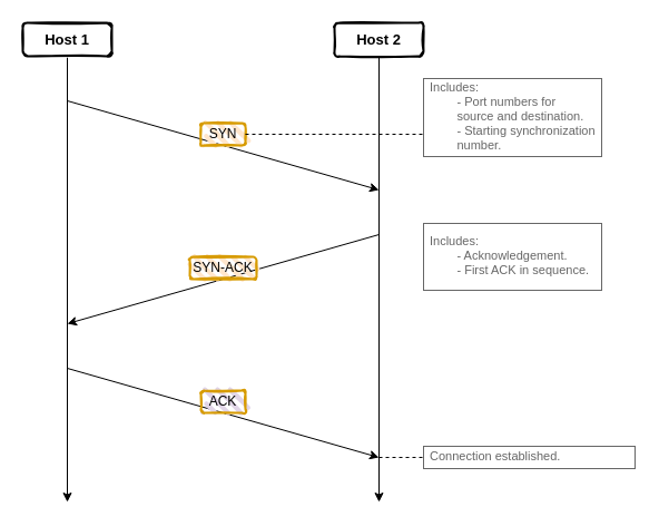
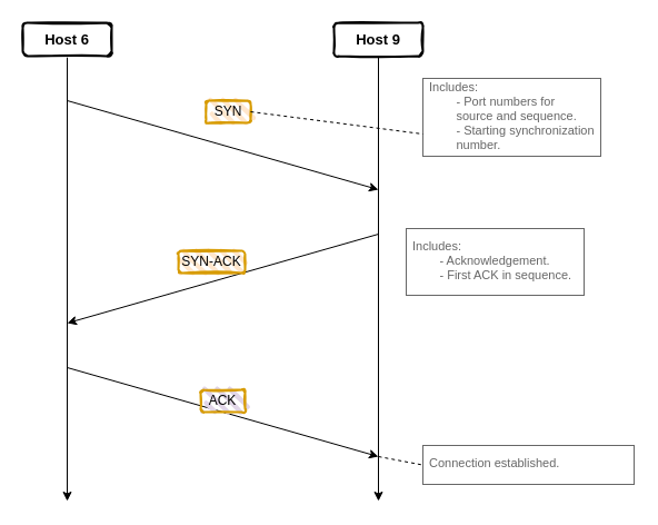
- <mxCell id="4" value="&lt;div style=&quot;font-size: 13px;&quot;&gt;Host 1&lt;/div&gt;" style="rounded=1;whiteSpace=wrap;html=1;strokeWidth=2;fillWeight=4;hachureGap=8;hachureAngle=45;sketch=1;fontSize=13;fontStyle=1" vertex="1" parent="1"><mxGeometry x="20" y="20" width="80" height="30" as="geometry" /></mxCell>
+ <mxCell id="4" value="&lt;div style=&quot;font-size: 13px;&quot;&gt;Host 6&lt;/div&gt;" style="rounded=1;whiteSpace=wrap;html=1;strokeWidth=2;fillWeight=4;hachureGap=8;hachureAngle=45;sketch=1;fontSize=13;fontStyle=1" vertex="1" parent="1"><mxGeometry x="20" y="20" width="80" height="30" as="geometry" /></mxCell>
- <mxCell id="5" value="Host 2" style="rounded=1;whiteSpace=wrap;html=1;strokeWidth=2;fillWeight=4;hachureGap=8;hachureAngle=45;sketch=1;fontSize=13;fontStyle=1" vertex="1" parent="1"><mxGeometry x="300" y="20" width="80" height="30" as="geometry" /></mxCell>
+ <mxCell id="5" value="Host 9" style="rounded=1;whiteSpace=wrap;html=1;strokeWidth=2;fillWeight=4;hachureGap=8;hachureAngle=45;sketch=1;fontSize=13;fontStyle=1" vertex="1" parent="1"><mxGeometry x="300" y="20" width="80" height="30" as="geometry" /></mxCell>
- <mxCell id="12" value="&lt;div style=&quot;font-size: 11px;&quot;&gt;Includes:&lt;/div&gt;&lt;div style=&quot;font-size: 11px;&quot;&gt;&lt;span style=&quot;white-space: pre; font-size: 11px;&quot;&gt;&#09;&lt;/span&gt;- Port numbers for &lt;span style=&quot;white-space: pre;&quot;&gt;&#09;&lt;/span&gt;source and destination.&lt;/div&gt;&lt;div style=&quot;font-size: 11px;&quot;&gt;&lt;span style=&quot;white-space: pre;&quot;&gt;&#09;&lt;/span&gt;- Starting synchronization &lt;span style=&quot;white-space: pre;&quot;&gt;&#09;&lt;/span&gt;number.&lt;br style=&quot;font-size: 11px;&quot;&gt;&lt;/div&gt;" style="strokeWidth=1;shadow=0;dashed=0;align=center;html=1;shape=mxgraph.mockup.text.textBox;fontColor=#666666;align=left;fontSize=11;spacingLeft=4;spacingTop=-3;whiteSpace=wrap;strokeColor=#666666;mainText=" vertex="1" parent="1"><mxGeometry x="380" y="70" width="160" height="70" as="geometry" /></mxCell>
+ <mxCell id="12" value="&lt;div style=&quot;font-size: 11px;&quot;&gt;Includes:&lt;/div&gt;&lt;div style=&quot;font-size: 11px;&quot;&gt;&lt;span style=&quot;white-space: pre; font-size: 11px;&quot;&gt;&#09;&lt;/span&gt;- Port numbers for &lt;span style=&quot;white-space: pre;&quot;&gt;&#09;&lt;/span&gt;source and sequence.&lt;/div&gt;&lt;div style=&quot;font-size: 11px;&quot;&gt;&lt;span style=&quot;white-space: pre;&quot;&gt;&#09;&lt;/span&gt;- Starting synchronization &lt;span style=&quot;white-space: pre;&quot;&gt;&#09;&lt;/span&gt;number.&lt;br style=&quot;font-size: 11px;&quot;&gt;&lt;/div&gt;" style="strokeWidth=1;shadow=0;dashed=0;align=center;html=1;shape=mxgraph.mockup.text.textBox;fontColor=#666666;align=left;fontSize=11;spacingLeft=4;spacingTop=-3;whiteSpace=wrap;strokeColor=#666666;mainText=" vertex="1" parent="1"><mxGeometry x="380" y="70" width="160" height="70" as="geometry" /></mxCell>
- <mxCell id="9" value="&lt;div&gt;SYN&lt;/div&gt;" style="rounded=1;whiteSpace=wrap;html=1;strokeWidth=2;fillWeight=4;hachureGap=8;hachureAngle=45;fillColor=#ffe6cc;sketch=1;strokeColor=#d79b00;" vertex="1" parent="1"><mxGeometry x="180" y="110" width="40" height="20" as="geometry" /></mxCell>
+ <mxCell id="9" value="&lt;div&gt;SYN&lt;/div&gt;" style="rounded=1;whiteSpace=wrap;html=1;strokeWidth=2;fillWeight=4;hachureGap=8;hachureAngle=45;fillColor=#ffe6cc;sketch=1;strokeColor=#d79b00;" vertex="1" parent="1"><mxGeometry x="185" y="90" width="40" height="20" as="geometry" /></mxCell>
- <mxCell id="13" value="&lt;div style=&quot;font-size: 11px;&quot;&gt;Includes:&lt;/div&gt;&lt;div style=&quot;font-size: 11px;&quot;&gt;&lt;span style=&quot;white-space: pre;&quot;&gt;&#09;&lt;/span&gt;- Acknowledgement.&lt;/div&gt;&lt;div style=&quot;font-size: 11px;&quot;&gt;&lt;span style=&quot;white-space: pre;&quot;&gt;&#09;&lt;/span&gt;- First ACK in sequence.&lt;br&gt;&lt;/div&gt;" style="strokeWidth=1;shadow=0;dashed=0;align=center;html=1;shape=mxgraph.mockup.text.textBox;fontColor=#666666;align=left;fontSize=11;spacingLeft=4;spacingTop=-3;whiteSpace=wrap;strokeColor=#666666;mainText=" vertex="1" parent="1"><mxGeometry x="380" y="200" width="160" height="60" as="geometry" /></mxCell>
+ <mxCell id="13" value="&lt;div style=&quot;font-size: 11px;&quot;&gt;Includes:&lt;/div&gt;&lt;div style=&quot;font-size: 11px;&quot;&gt;&lt;span style=&quot;white-space: pre;&quot;&gt;&#09;&lt;/span&gt;- Acknowledgement.&lt;/div&gt;&lt;div style=&quot;font-size: 11px;&quot;&gt;&lt;span style=&quot;white-space: pre;&quot;&gt;&#09;&lt;/span&gt;- First ACK in sequence.&lt;br&gt;&lt;/div&gt;" style="strokeWidth=1;shadow=0;dashed=0;align=center;html=1;shape=mxgraph.mockup.text.textBox;fontColor=#666666;align=left;fontSize=11;spacingLeft=4;spacingTop=-3;whiteSpace=wrap;strokeColor=#666666;mainText=" vertex="1" parent="1"><mxGeometry x="365" y="205" width="160" height="60" as="geometry" /></mxCell>
- <mxCell id="10" value="&lt;div&gt;SYN-ACK&lt;/div&gt;" style="rounded=1;whiteSpace=wrap;html=1;strokeWidth=2;fillWeight=4;hachureGap=8;hachureAngle=45;fillColor=#ffe6cc;sketch=1;strokeColor=#d79b00;" vertex="1" parent="1"><mxGeometry x="170" y="230" width="60" height="20" as="geometry" /></mxCell>
+ <mxCell id="10" value="&lt;div&gt;SYN-ACK&lt;/div&gt;" style="rounded=1;whiteSpace=wrap;html=1;strokeWidth=2;fillWeight=4;hachureGap=8;hachureAngle=45;fillColor=#ffe6cc;sketch=1;strokeColor=#d79b00;" vertex="1" parent="1"><mxGeometry x="160" y="225" width="60" height="20" as="geometry" /></mxCell>
- <mxCell id="14" value="Connection established." style="strokeWidth=1;shadow=0;dashed=0;align=center;html=1;shape=mxgraph.mockup.text.textBox;fontColor=#666666;align=left;fontSize=11;spacingLeft=4;spacingTop=-3;whiteSpace=wrap;strokeColor=#666666;mainText=" vertex="1" parent="1"><mxGeometry x="380" y="400" width="190" height="20" as="geometry" /></mxCell>
+ <mxCell id="14" value="Connection established." style="strokeWidth=1;shadow=0;dashed=0;align=center;html=1;shape=mxgraph.mockup.text.textBox;fontColor=#666666;align=left;fontSize=11;spacingLeft=4;spacingTop=-3;whiteSpace=wrap;strokeColor=#666666;mainText=" vertex="1" parent="1"><mxGeometry x="380" y="400" width="190" height="35" as="geometry" /></mxCell>
